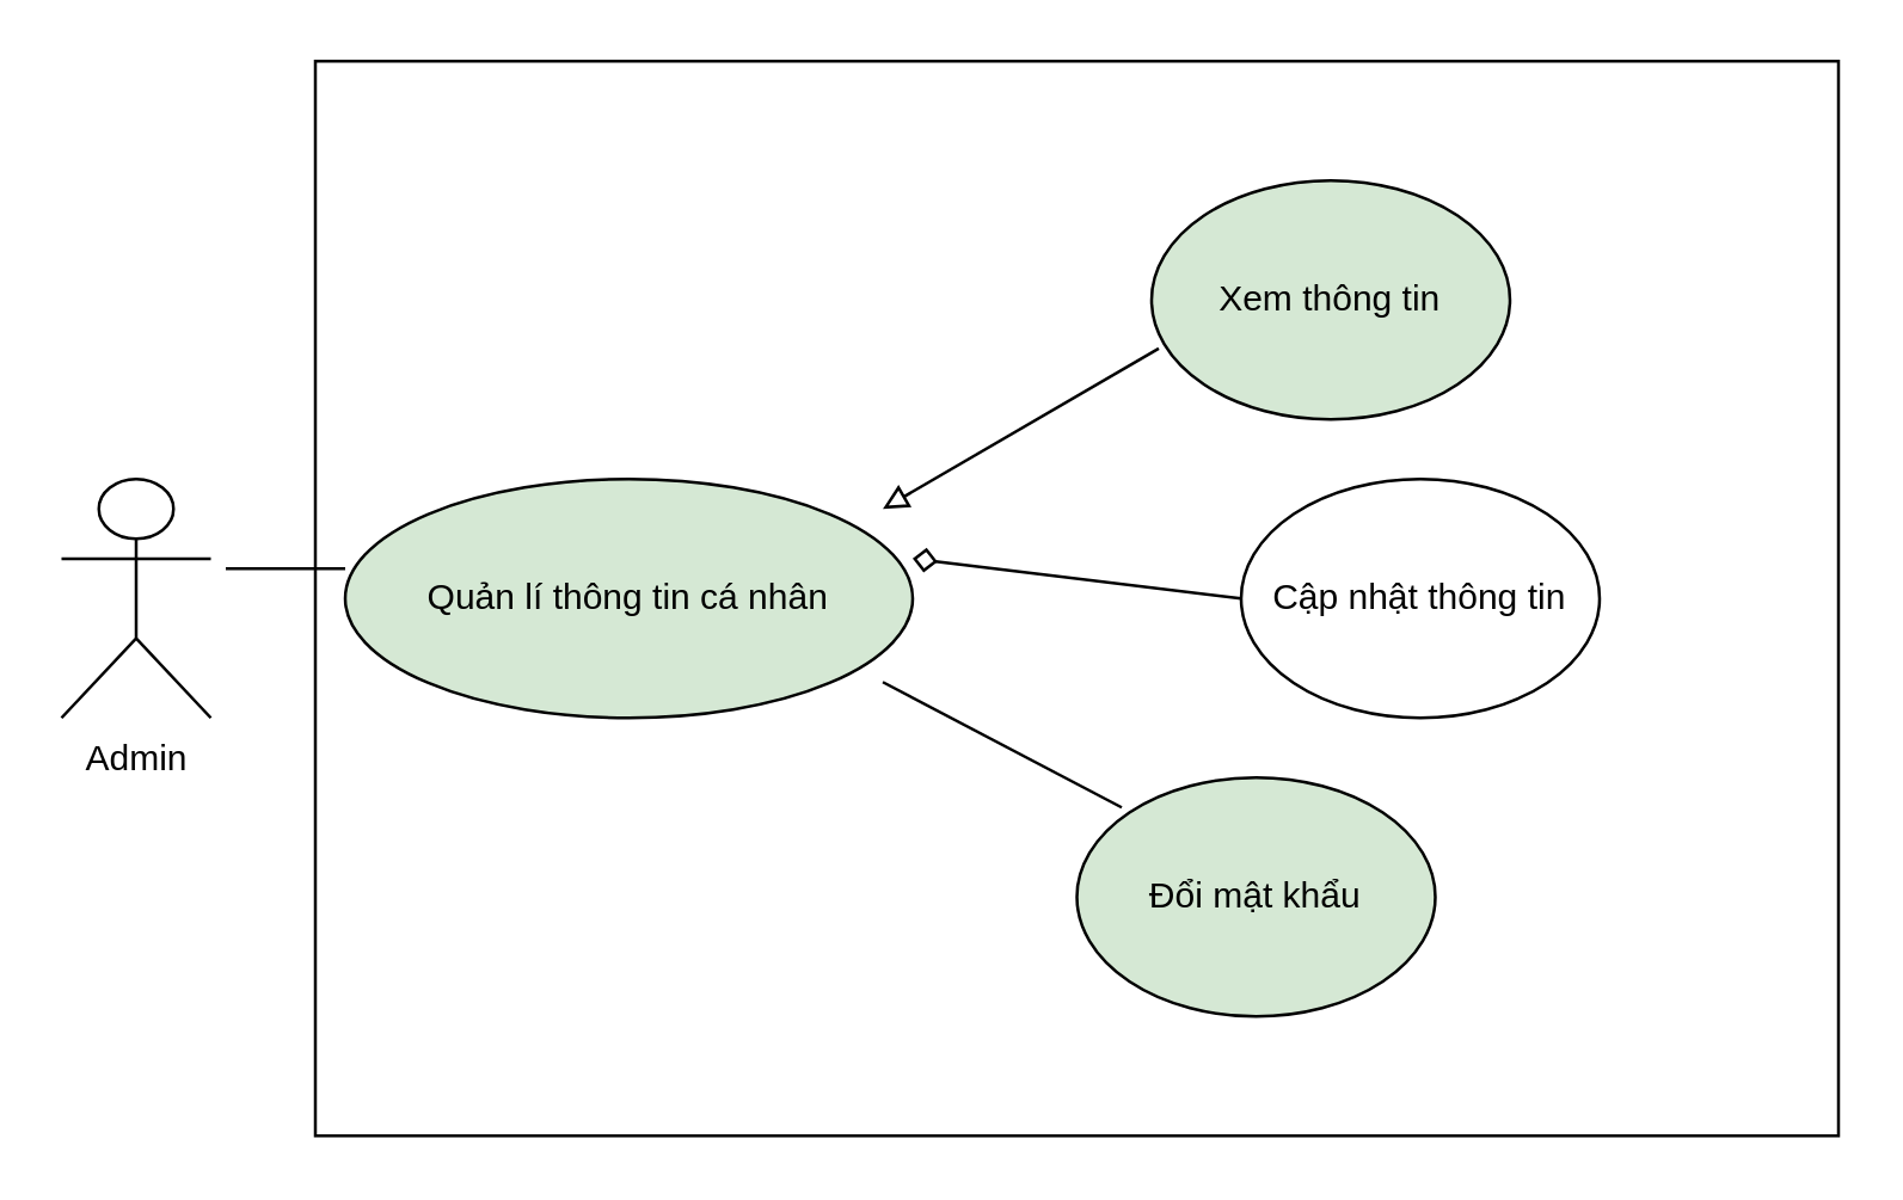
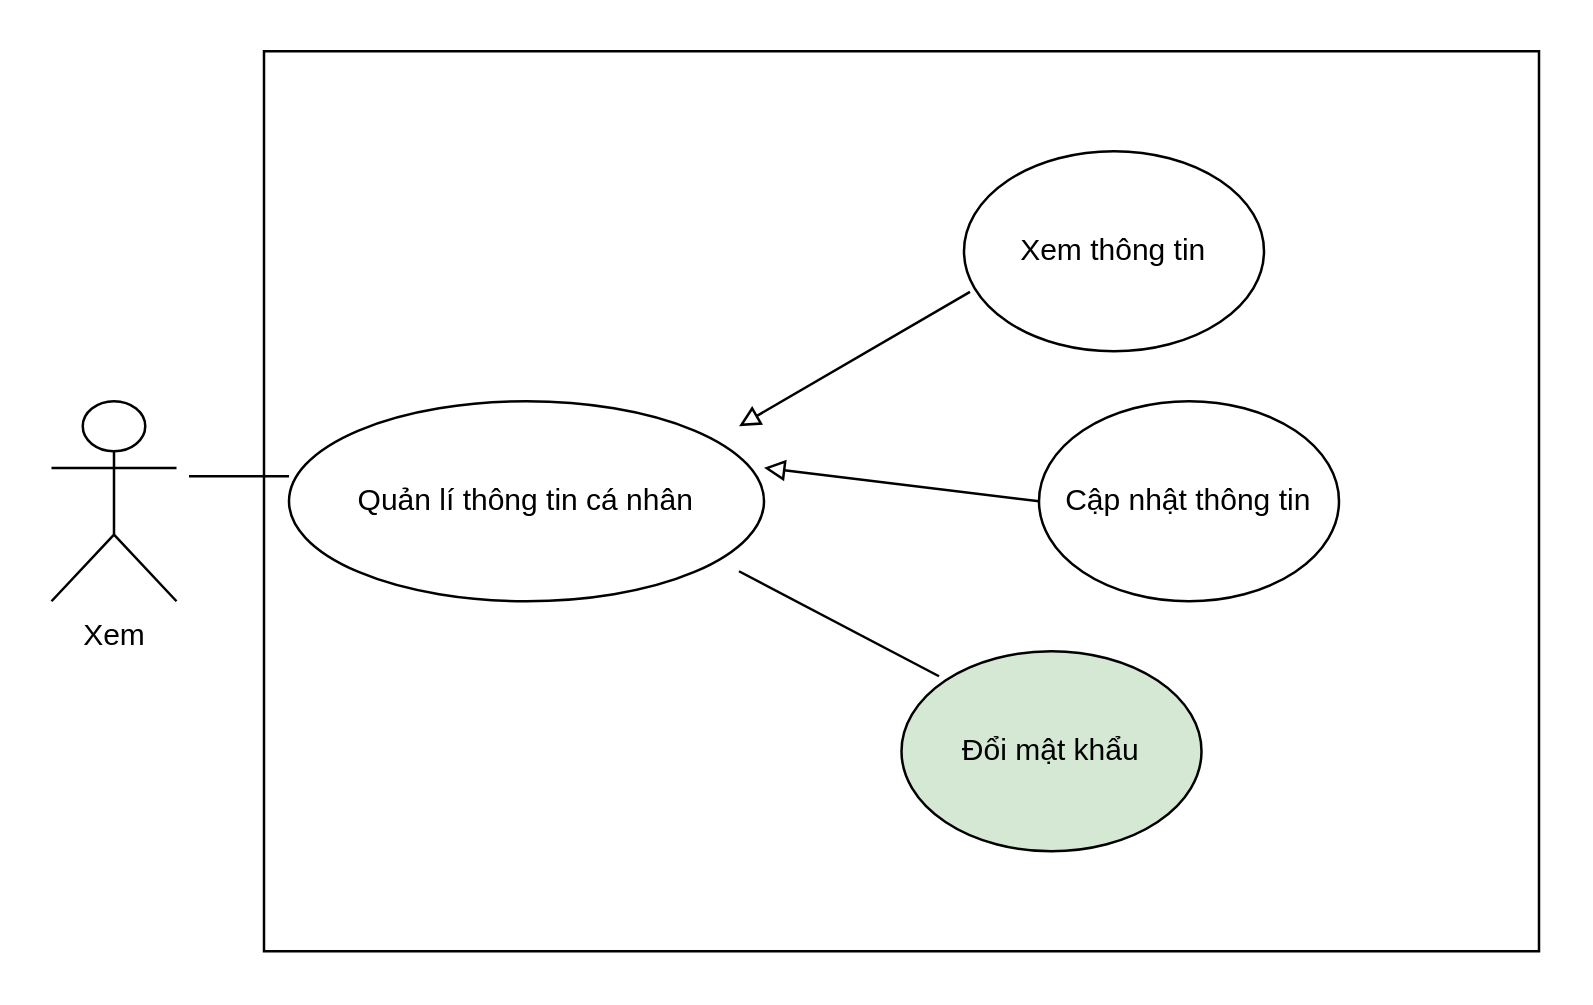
- <mxCell id="6" value="Xem thông tin" style="ellipse;whiteSpace=wrap;html=1;fillColor=#d5e8d4;" vertex="1" parent="1"><mxGeometry x="385" y="60" width="120" height="80" as="geometry" /></mxCell>
+ <mxCell id="6" value="Xem thông tin" style="ellipse;whiteSpace=wrap;html=1;" vertex="1" parent="1"><mxGeometry x="385" y="60" width="120" height="80" as="geometry" /></mxCell>
- <mxCell id="10" value="" style="endArrow=diamond;html=1;endFill=0;exitX=0;exitY=0.5;exitDx=0;exitDy=0;entryX=1;entryY=0.333;entryDx=0;entryDy=0;entryPerimeter=0;" edge="1" parent="1" source="7" target="4"><mxGeometry width="50" height="50" relative="1" as="geometry"><mxPoint x="397.4" y="126.24" as="sourcePoint" /><mxPoint x="305" y="180" as="targetPoint" /></mxGeometry></mxCell>
+ <mxCell id="10" value="" style="endArrow=block;html=1;endFill=0;exitX=0;exitY=0.5;exitDx=0;exitDy=0;entryX=1;entryY=0.333;entryDx=0;entryDy=0;entryPerimeter=0;" edge="1" parent="1" source="7" target="4"><mxGeometry width="50" height="50" relative="1" as="geometry"><mxPoint x="397.4" y="126.24" as="sourcePoint" /><mxPoint x="305" y="180" as="targetPoint" /></mxGeometry></mxCell>
- <mxCell id="4" value="Quản lí thông tin cá nhân" style="ellipse;whiteSpace=wrap;html=1;fillColor=#d5e8d4;" vertex="1" parent="1"><mxGeometry x="115" y="160" width="190" height="80" as="geometry" /></mxCell>
+ <mxCell id="4" value="Quản lí thông tin cá nhân" style="ellipse;whiteSpace=wrap;html=1;" vertex="1" parent="1"><mxGeometry x="115" y="160" width="190" height="80" as="geometry" /></mxCell>
- <mxCell id="2" value="Admin" style="shape=umlActor;verticalLabelPosition=bottom;labelBackgroundColor=#ffffff;verticalAlign=top;html=1;outlineConnect=0;" vertex="1" parent="1"><mxGeometry x="20" y="160" width="50" height="80" as="geometry" /></mxCell>
+ <mxCell id="2" value="Xem" style="shape=umlActor;verticalLabelPosition=bottom;labelBackgroundColor=#ffffff;verticalAlign=top;html=1;outlineConnect=0;" vertex="1" parent="1"><mxGeometry x="20" y="160" width="50" height="80" as="geometry" /></mxCell>
